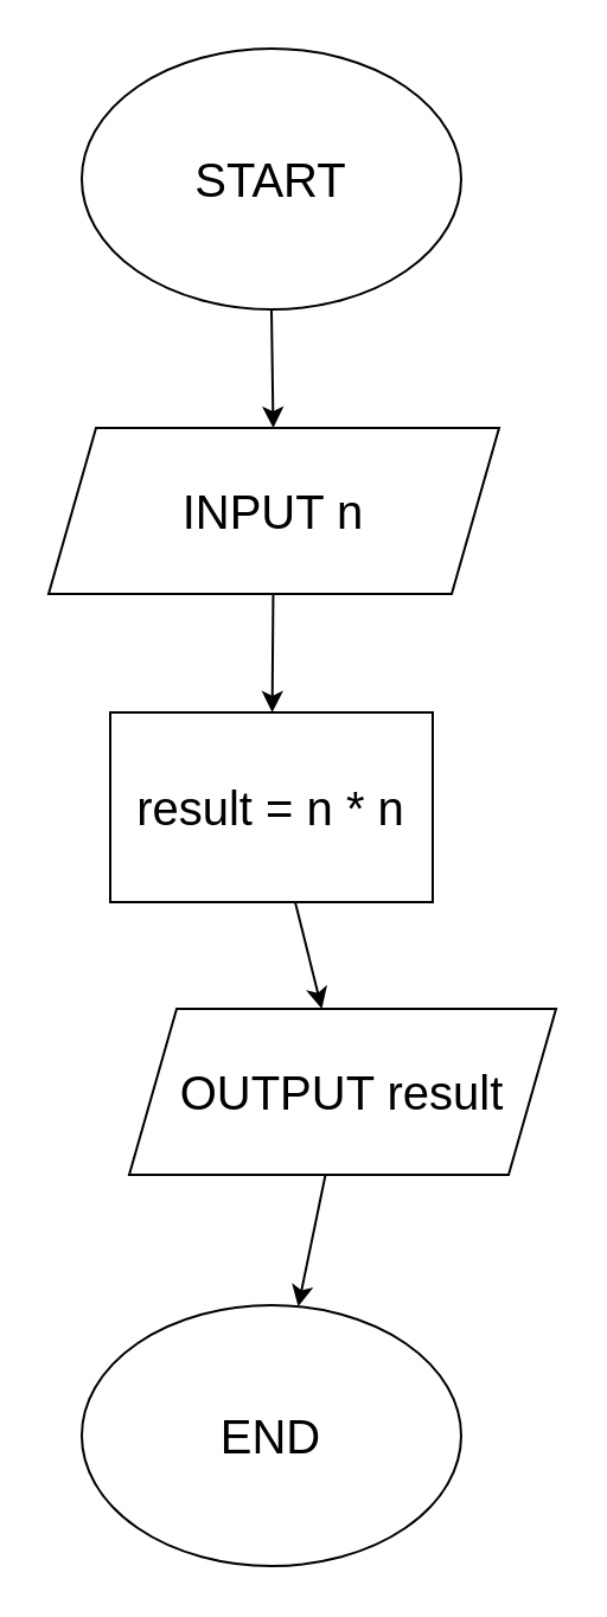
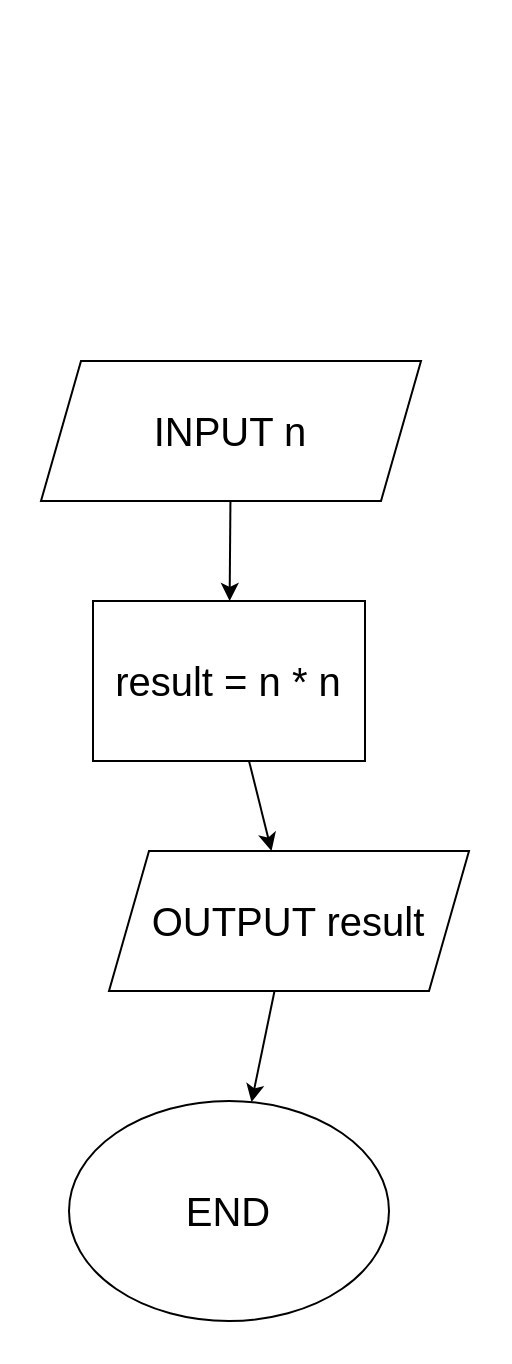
- <mxCell id="2" value="&lt;font style=&quot;font-size: 20px;&quot;&gt;START&lt;/font&gt;" style="ellipse;whiteSpace=wrap;html=1;" vertex="1" parent="1"><mxGeometry x="34" y="20" width="160" height="110" as="geometry" /></mxCell>
- <mxCell id="7" value="" style="endArrow=classic;html=1;rounded=0;" edge="1" parent="1" source="2" target="3"><mxGeometry width="50" height="50" relative="1" as="geometry"><mxPoint x="-170" y="220" as="sourcePoint" /><mxPoint x="-120" y="170" as="targetPoint" /></mxGeometry></mxCell>
